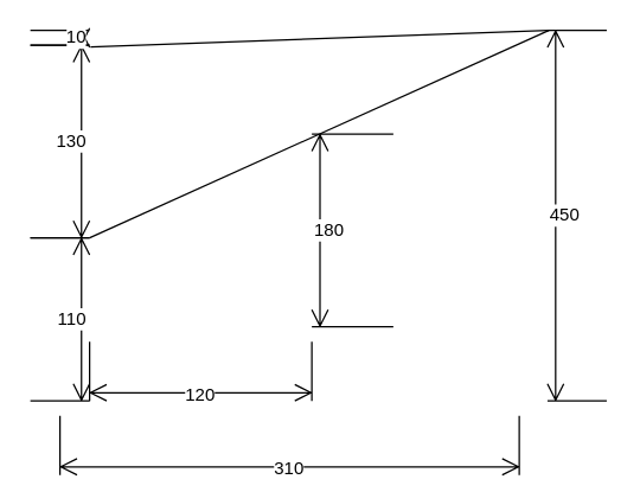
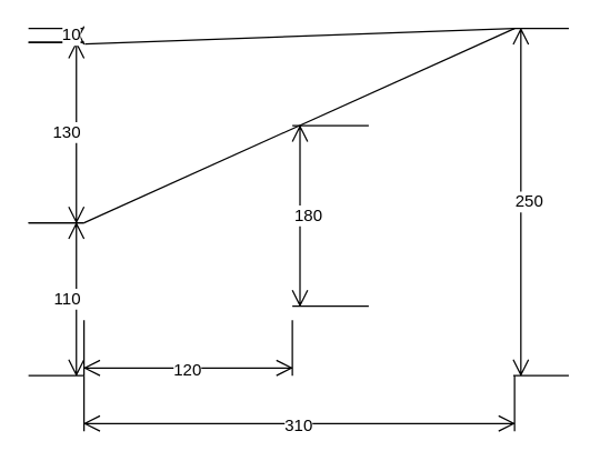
- <mxCell id="6" value="450" style="shape=dimension;direction=south;whiteSpace=wrap;html=1;align=left;points=[];verticalAlign=middle;labelBackgroundColor=#ffffff" vertex="1" parent="1"><mxGeometry x="369.05" y="20" width="40" height="250" as="geometry" /></mxCell>
+ <mxCell id="6" value="250" style="shape=dimension;direction=south;whiteSpace=wrap;html=1;align=left;points=[];verticalAlign=middle;labelBackgroundColor=#ffffff" vertex="1" parent="1"><mxGeometry x="369.05" y="20" width="40" height="250" as="geometry" /></mxCell>
- <mxCell id="2" value="310" style="shape=dimension;whiteSpace=wrap;html=1;align=center;points=[];verticalAlign=bottom;spacingBottom=-5;labelBackgroundColor=#ffffff" vertex="1" parent="1"><mxGeometry x="40" y="280" width="310" height="40" as="geometry" /></mxCell>
+ <mxCell id="2" value="310" style="shape=dimension;whiteSpace=wrap;html=1;align=center;points=[];verticalAlign=bottom;spacingBottom=-5;labelBackgroundColor=#ffffff" vertex="1" parent="1"><mxGeometry x="60" y="270" width="310" height="40" as="geometry" /></mxCell>
